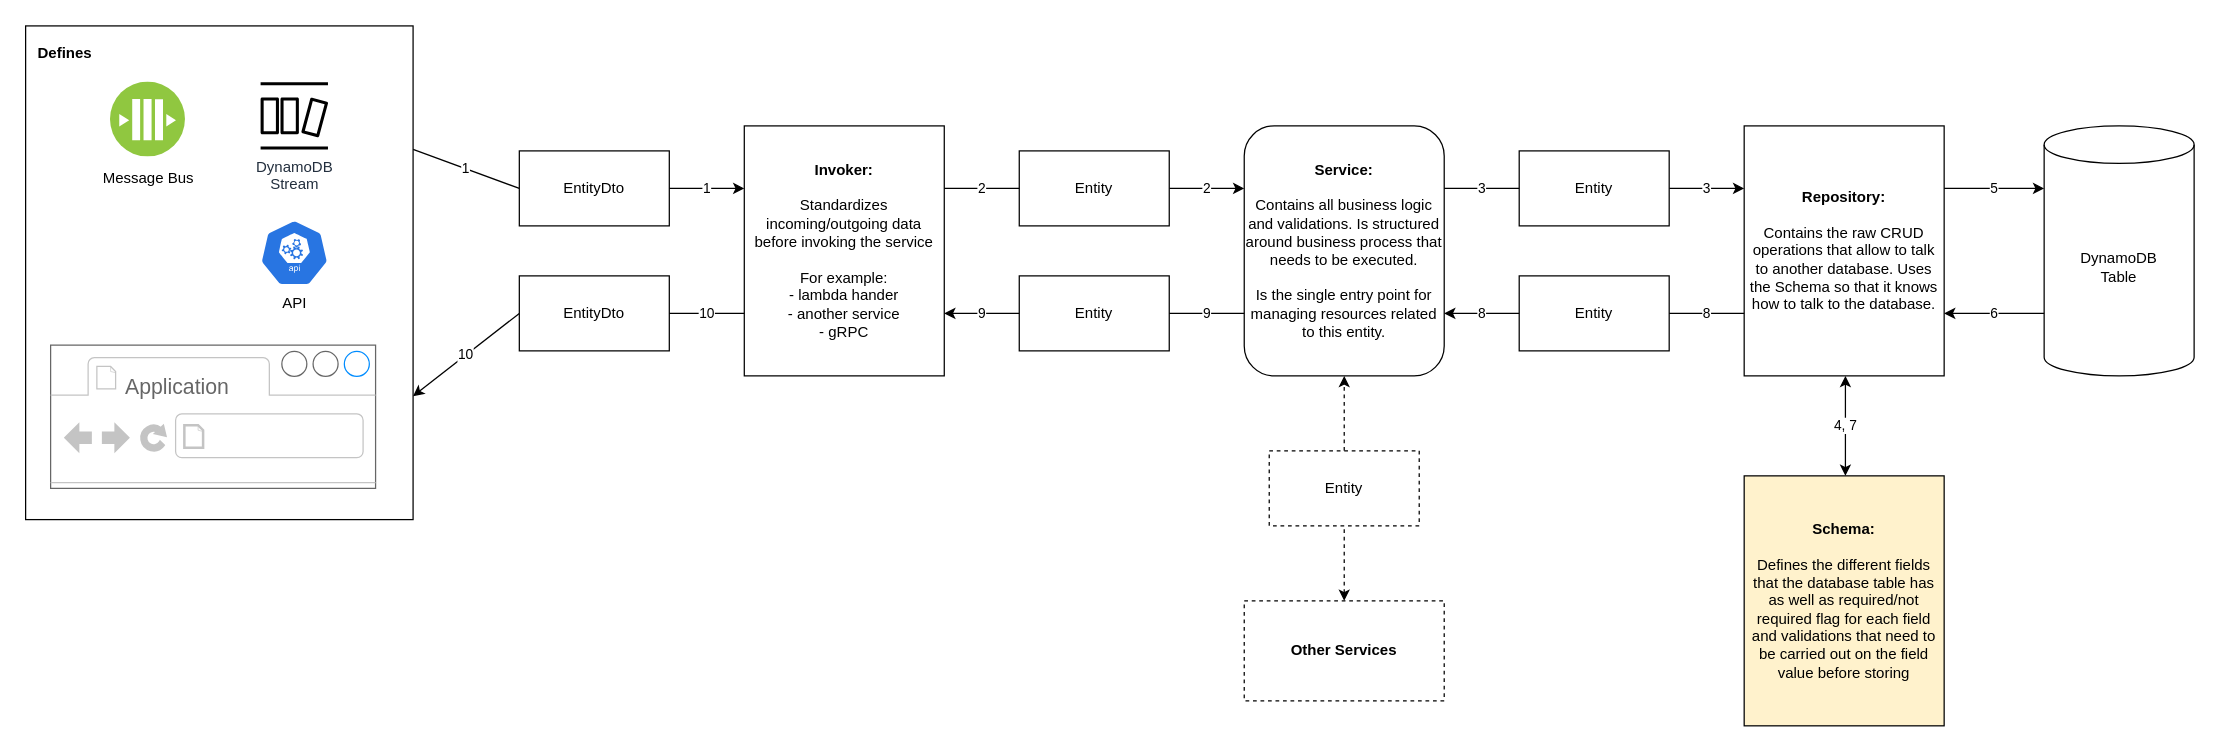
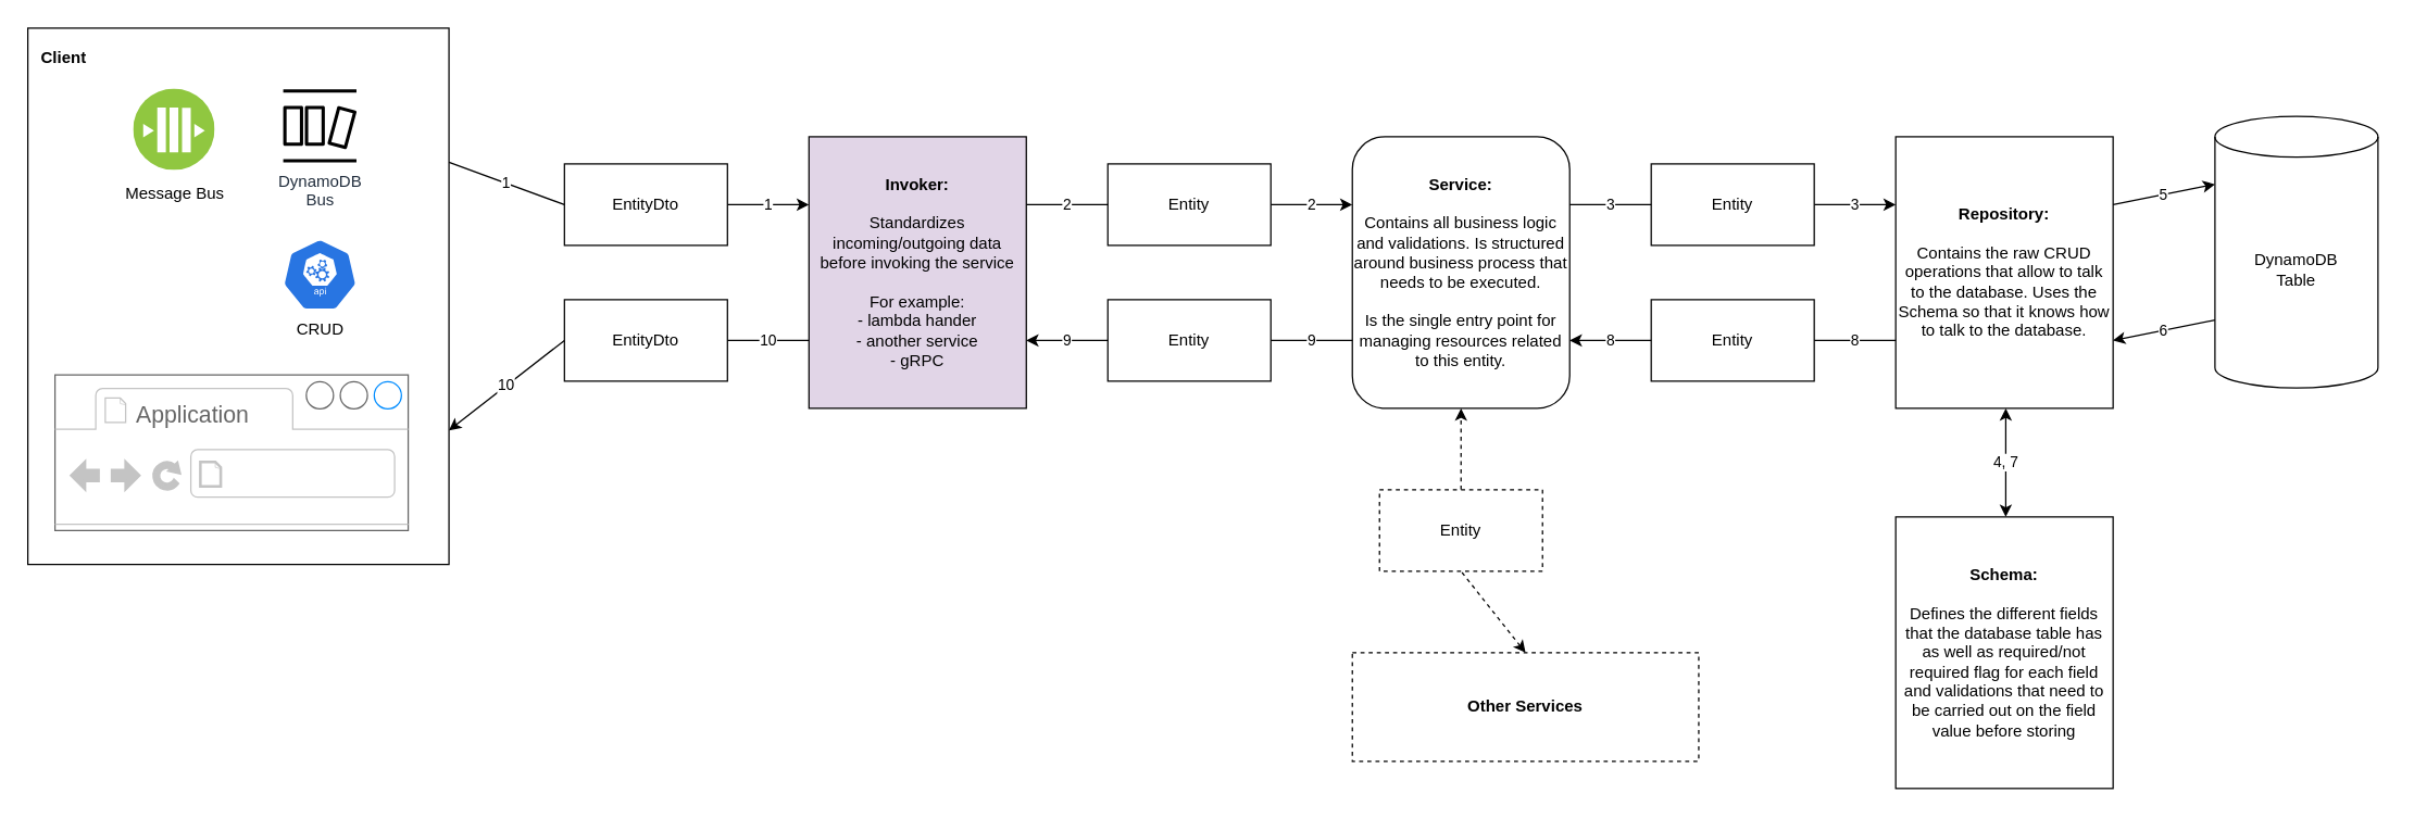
- <mxCell id="33" value="&lt;b&gt;Defines&lt;/b&gt;" style="rounded=0;whiteSpace=wrap;html=1;fontColor=#000000;fillColor=default;align=left;verticalAlign=top;spacing=10;" parent="32" vertex="1"><mxGeometry width="310" height="395" as="geometry" /></mxCell>
+ <mxCell id="33" value="&lt;b&gt;Client&lt;/b&gt;" style="rounded=0;whiteSpace=wrap;html=1;fontColor=#000000;fillColor=default;align=left;verticalAlign=top;spacing=10;" parent="32" vertex="1"><mxGeometry width="310" height="395" as="geometry" /></mxCell>
- <mxCell id="34" value="Message Bus" style="aspect=fixed;perimeter=ellipsePerimeter;html=1;align=center;shadow=0;dashed=0;fontColor=#000000;labelBackgroundColor=#ffffff;fontSize=12;spacingTop=3;image;image=img/lib/ibm/blockchain/message_bus.svg;" parent="32" vertex="1"><mxGeometry x="68" y="45.002" width="60" height="60" as="geometry" /></mxCell>
+ <mxCell id="34" value="Message Bus" style="aspect=fixed;perimeter=ellipsePerimeter;html=1;align=center;shadow=0;dashed=0;fontColor=#000000;labelBackgroundColor=#ffffff;fontSize=12;spacingTop=3;image;image=img/lib/ibm/blockchain/message_bus.svg;" parent="32" vertex="1"><mxGeometry x="78" y="45.002" width="60" height="60" as="geometry" /></mxCell>
- <mxCell id="35" value="DynamoDB&lt;br&gt;Stream" style="sketch=0;outlineConnect=0;fontColor=#232F3E;gradientColor=none;fillColor=#000000;strokeColor=none;dashed=0;verticalLabelPosition=bottom;verticalAlign=top;align=center;html=1;fontSize=12;fontStyle=0;aspect=fixed;pointerEvents=1;shape=mxgraph.aws4.dynamodb_stream;" parent="32" vertex="1"><mxGeometry x="188" y="45.002" width="54" height="54" as="geometry" /></mxCell>
+ <mxCell id="35" value="DynamoDB&lt;br&gt;Bus" style="sketch=0;outlineConnect=0;fontColor=#232F3E;gradientColor=none;fillColor=#000000;strokeColor=none;dashed=0;verticalLabelPosition=bottom;verticalAlign=top;align=center;html=1;fontSize=12;fontStyle=0;aspect=fixed;pointerEvents=1;shape=mxgraph.aws4.dynamodb_stream;" parent="32" vertex="1"><mxGeometry x="188" y="45.002" width="54" height="54" as="geometry" /></mxCell>
- <mxCell id="2" value="&lt;b&gt;Invoker:&lt;/b&gt;&lt;br&gt;&lt;br&gt;Standardizes incoming/outgoing data before invoking the service&lt;br&gt;&lt;br&gt;For example:&lt;br&gt;- lambda hander&lt;br&gt;- another service&lt;br&gt;- gRPC" style="rounded=0;whiteSpace=wrap;html=1;" parent="1" vertex="1"><mxGeometry x="595" y="100" width="160" height="200" as="geometry" /></mxCell>
+ <mxCell id="2" value="&lt;b&gt;Invoker:&lt;/b&gt;&lt;br&gt;&lt;br&gt;Standardizes incoming/outgoing data before invoking the service&lt;br&gt;&lt;br&gt;For example:&lt;br&gt;- lambda hander&lt;br&gt;- another service&lt;br&gt;- gRPC" style="rounded=0;whiteSpace=wrap;html=1;fillColor=#e1d5e7;" parent="1" vertex="1"><mxGeometry x="595" y="100" width="160" height="200" as="geometry" /></mxCell>
- <mxCell id="7" value="&lt;b&gt;Repository:&lt;/b&gt;&lt;br&gt;&lt;br&gt;Contains the raw CRUD operations that allow to talk to another database. Uses the Schema so that it knows how to talk to the database." style="rounded=0;whiteSpace=wrap;html=1;" parent="1" vertex="1"><mxGeometry x="1395" y="100" width="160" height="200" as="geometry" /></mxCell>
+ <mxCell id="7" value="&lt;b&gt;Repository:&lt;/b&gt;&lt;br&gt;&lt;br&gt;Contains the raw CRUD operations that allow to talk to the database. Uses the Schema so that it knows how to talk to the database." style="rounded=0;whiteSpace=wrap;html=1;" parent="1" vertex="1"><mxGeometry x="1395" y="100" width="160" height="200" as="geometry" /></mxCell>
- <mxCell id="4" value="DynamoDB&lt;br&gt;Table" style="shape=cylinder3;whiteSpace=wrap;html=1;boundedLbl=1;backgroundOutline=1;size=15;" parent="1" vertex="1"><mxGeometry x="1635" y="100" width="120" height="200" as="geometry" /></mxCell>
+ <mxCell id="4" value="DynamoDB&lt;br&gt;Table" style="shape=cylinder3;whiteSpace=wrap;html=1;boundedLbl=1;backgroundOutline=1;size=15;" parent="1" vertex="1"><mxGeometry x="1630" y="85" width="120" height="200" as="geometry" /></mxCell>
- <mxCell id="38" value="API" style="sketch=0;html=1;dashed=0;whitespace=wrap;fillColor=#2875E2;strokeColor=#ffffff;points=[[0.005,0.63,0],[0.1,0.2,0],[0.9,0.2,0],[0.5,0,0],[0.995,0.63,0],[0.72,0.99,0],[0.5,1,0],[0.28,0.99,0]];shape=mxgraph.kubernetes.icon;prIcon=api;verticalAlign=top;labelPosition=center;verticalLabelPosition=bottom;align=center;" vertex="1" parent="32"><mxGeometry x="185" y="155" width="60" height="53" as="geometry" /></mxCell>
+ <mxCell id="38" value="CRUD" style="sketch=0;html=1;dashed=0;whitespace=wrap;fillColor=#2875E2;strokeColor=#ffffff;points=[[0.005,0.63,0],[0.1,0.2,0],[0.9,0.2,0],[0.5,0,0],[0.995,0.63,0],[0.72,0.99,0],[0.5,1,0],[0.28,0.99,0]];shape=mxgraph.kubernetes.icon;prIcon=api;verticalAlign=top;labelPosition=center;verticalLabelPosition=bottom;align=center;" vertex="1" parent="32"><mxGeometry x="185" y="155" width="60" height="53" as="geometry" /></mxCell>
- <mxCell id="37" value="Application" style="strokeWidth=1;shadow=0;dashed=0;align=center;html=1;shape=mxgraph.mockup.containers.anchor;fontSize=17;fontColor=#666666;align=left;" parent="36" vertex="1"><mxGeometry x="58" y="9.511" width="150" height="50" as="geometry" /></mxCell>
+ <mxCell id="37" value="Application" style="strokeWidth=1;shadow=0;dashed=0;align=center;html=1;shape=mxgraph.mockup.containers.anchor;fontSize=17;fontColor=#666666;align=left;" parent="36" vertex="1"><mxGeometry x="58" y="9.511" width="110" height="41.516" as="geometry" /></mxCell>
- <mxCell id="6" value="&lt;b&gt;Schema:&lt;/b&gt;&lt;br&gt;&lt;br&gt;Defines the different fields that the database table has as well as required/not required flag for each field and validations that need to be carried out on the field value before storing" style="rounded=0;whiteSpace=wrap;html=1;fillColor=#fff2cc;" parent="1" vertex="1"><mxGeometry x="1395" y="380" width="160" height="200" as="geometry" /></mxCell>
+ <mxCell id="6" value="&lt;b&gt;Schema:&lt;/b&gt;&lt;br&gt;&lt;br&gt;Defines the different fields that the database table has as well as required/not required flag for each field and validations that need to be carried out on the field value before storing" style="rounded=0;whiteSpace=wrap;html=1;" parent="1" vertex="1"><mxGeometry x="1395" y="380" width="160" height="200" as="geometry" /></mxCell>
- <mxCell id="28" value="&lt;b&gt;Other Services&lt;/b&gt;" style="rounded=0;whiteSpace=wrap;html=1;dashed=1;" parent="1" vertex="1"><mxGeometry x="995" y="480" width="160" height="80" as="geometry" /></mxCell>
+ <mxCell id="28" value="&lt;b&gt;Other Services&lt;/b&gt;" style="rounded=0;whiteSpace=wrap;html=1;dashed=1;" parent="1" vertex="1"><mxGeometry x="995" y="480" width="255" height="80" as="geometry" /></mxCell>
